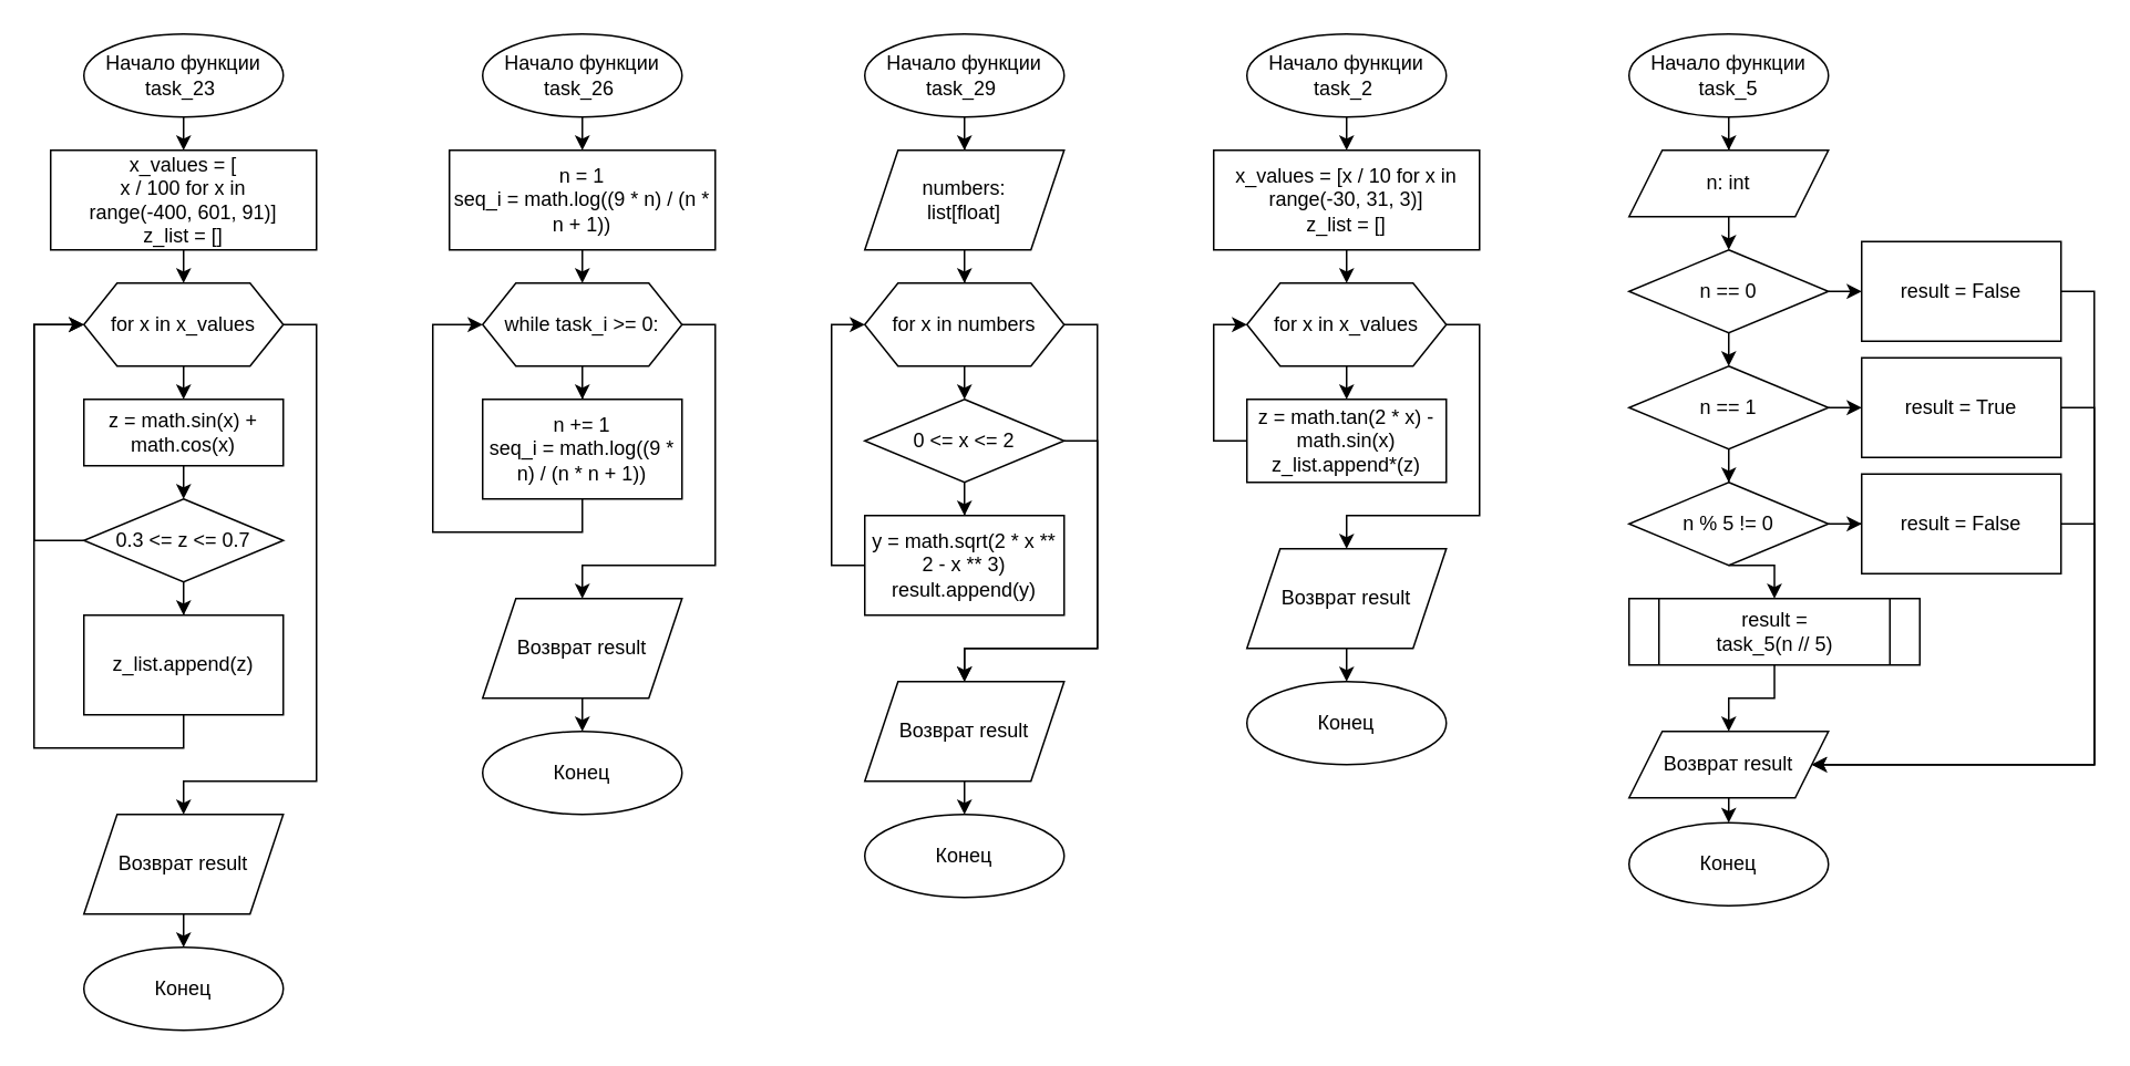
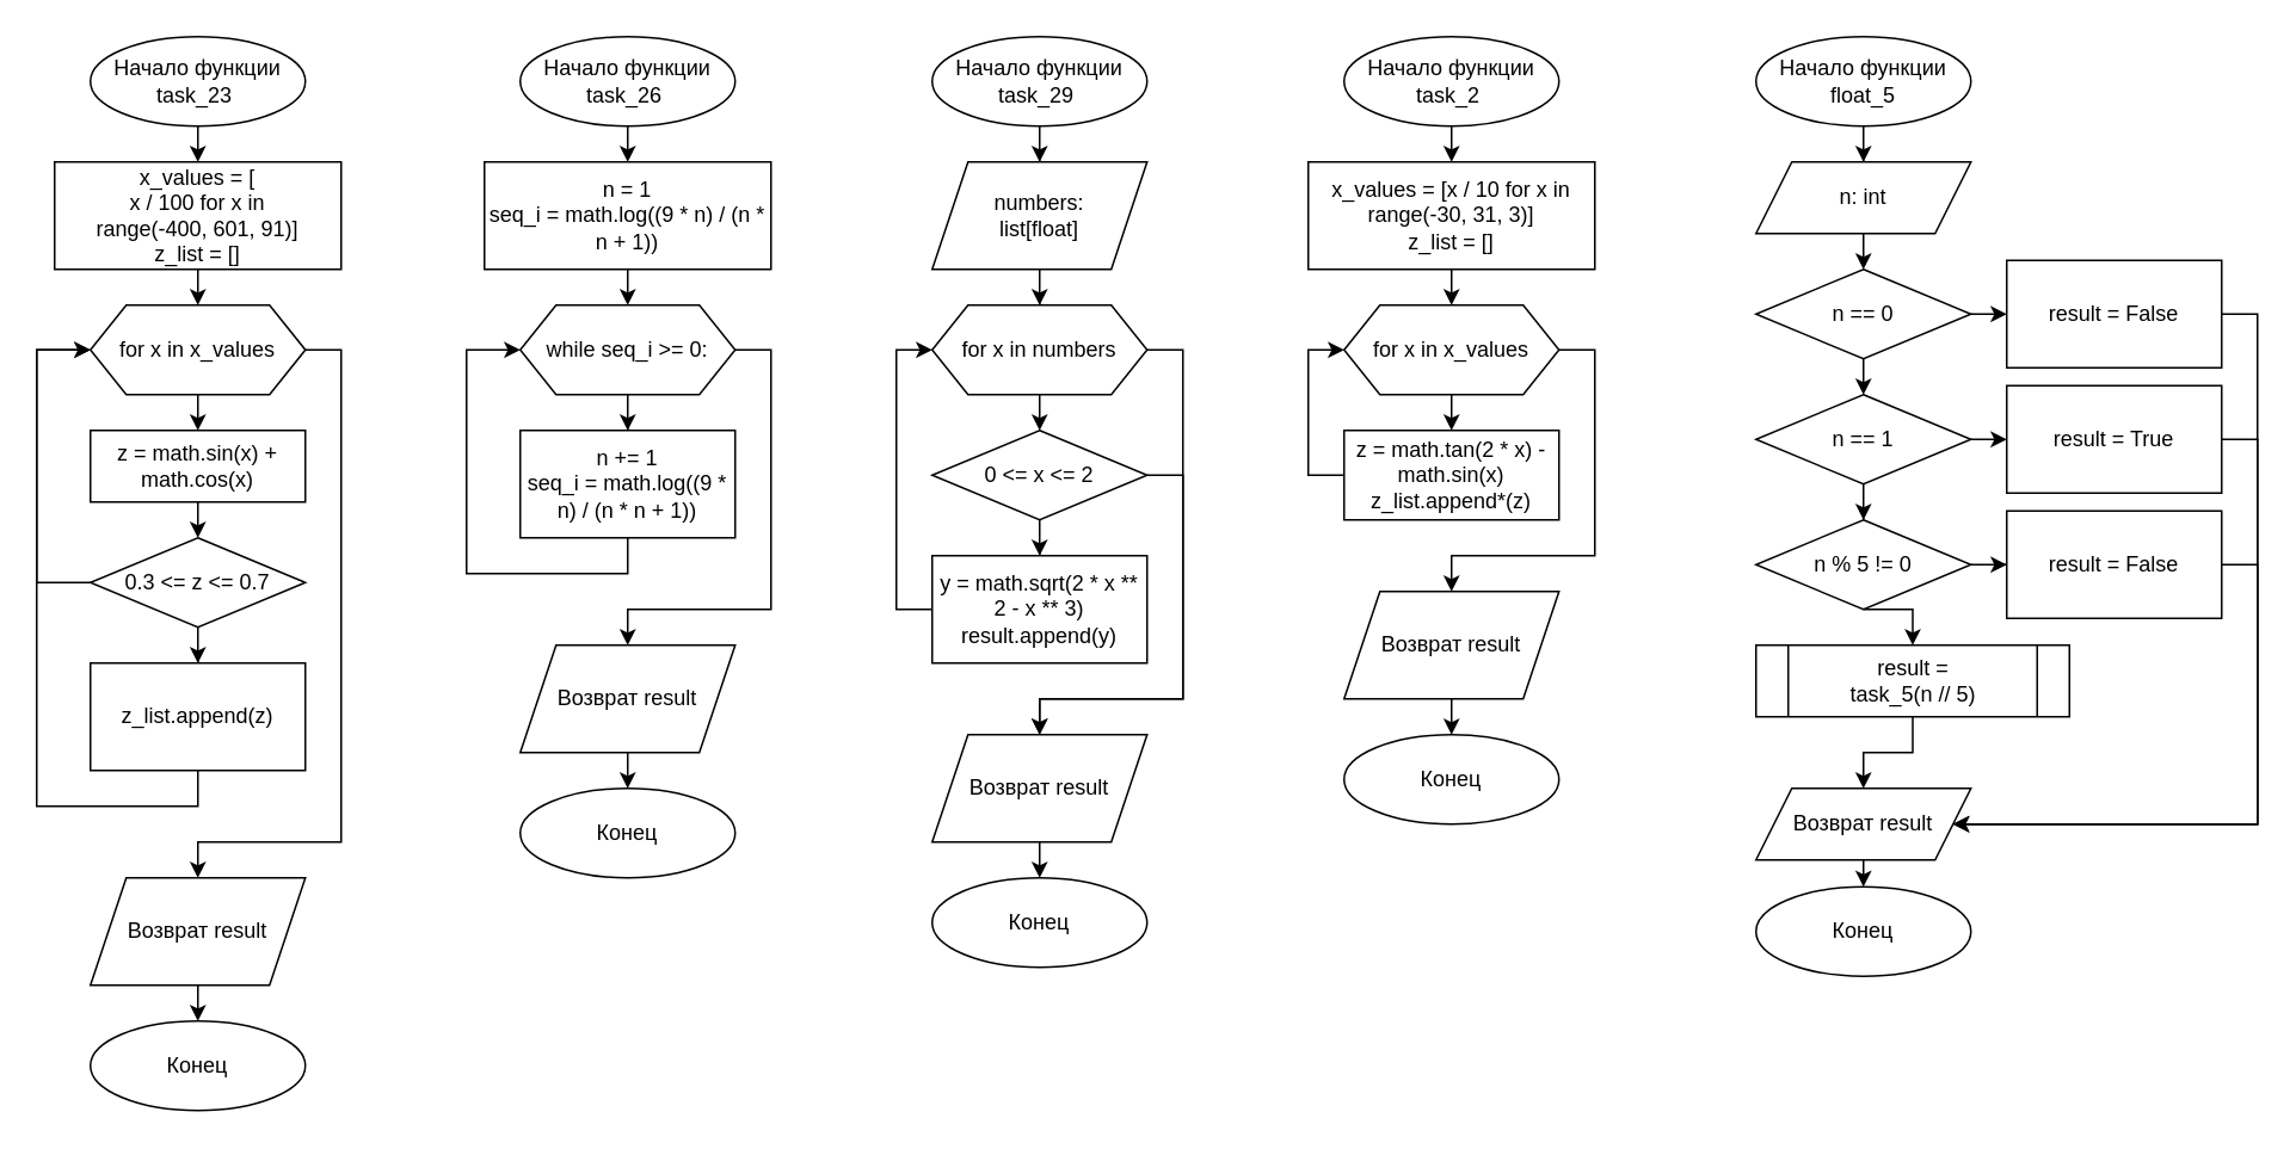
- <mxCell id="59" value="Начало функции task_5" style="ellipse;whiteSpace=wrap;html=1;" vertex="1" parent="1"><mxGeometry x="980" y="20" width="120" height="50" as="geometry" /></mxCell>
+ <mxCell id="59" value="Начало функции float_5" style="ellipse;whiteSpace=wrap;html=1;" vertex="1" parent="1"><mxGeometry x="980" y="20" width="120" height="50" as="geometry" /></mxCell>
- <mxCell id="28" value="while task_i &amp;gt;= 0:" style="shape=hexagon;perimeter=hexagonPerimeter2;whiteSpace=wrap;html=1;fixedSize=1;" vertex="1" parent="1"><mxGeometry x="290" y="170" width="120" height="50" as="geometry" /></mxCell>
+ <mxCell id="28" value="while seq_i &amp;gt;= 0:" style="shape=hexagon;perimeter=hexagonPerimeter2;whiteSpace=wrap;html=1;fixedSize=1;" vertex="1" parent="1"><mxGeometry x="290" y="170" width="120" height="50" as="geometry" /></mxCell>
